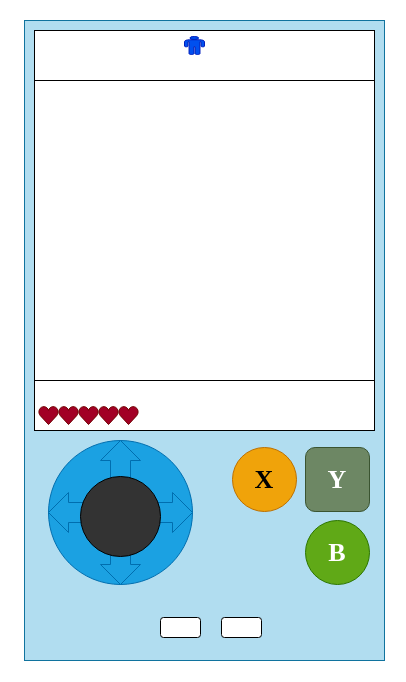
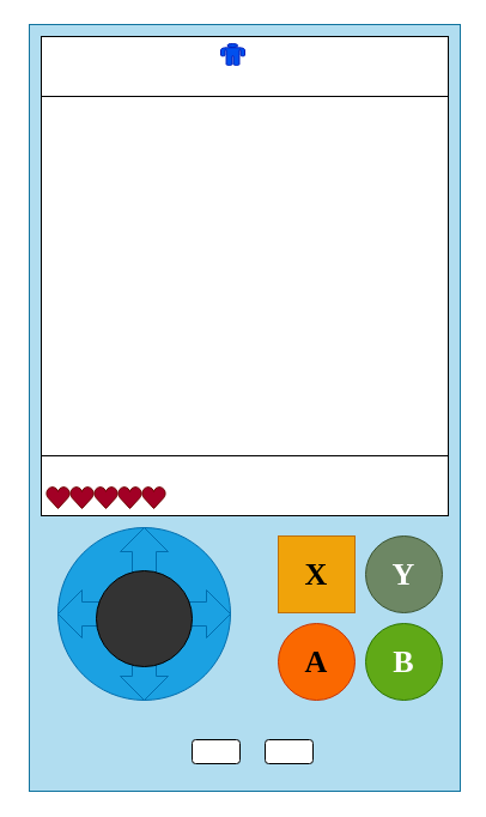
- <mxCell id="6" value="&lt;b&gt;&lt;font style=&quot;font-size: 26px&quot; face=&quot;Verdana&quot;&gt;X&lt;/font&gt;&lt;/b&gt;" style="ellipse;whiteSpace=wrap;html=1;aspect=fixed;fillColor=#f0a30a;strokeColor=#BD7000;fontColor=#000000;direction=south;" parent="1" vertex="1"><mxGeometry x="232" y="447" width="64" height="64" as="geometry" /></mxCell>
+ <mxCell id="6" value="&lt;b&gt;&lt;font style=&quot;font-size: 26px&quot; face=&quot;Verdana&quot;&gt;X&lt;/font&gt;&lt;/b&gt;" style="whiteSpace=wrap;html=1;aspect=fixed;fillColor=#f0a30a;strokeColor=#BD7000;fontColor=#000000;direction=south;rounded=0;" parent="1" vertex="1"><mxGeometry x="232" y="447" width="64" height="64" as="geometry" /></mxCell>
- <mxCell id="7" value="&lt;b&gt;&lt;font style=&quot;font-size: 26px&quot; face=&quot;Verdana&quot;&gt;Y&lt;/font&gt;&lt;/b&gt;" style="whiteSpace=wrap;html=1;aspect=fixed;fillColor=#6d8764;strokeColor=#3A5431;fontColor=#ffffff;direction=south;rounded=1;" parent="1" vertex="1"><mxGeometry x="305" y="447" width="64" height="64" as="geometry" /></mxCell>
+ <mxCell id="7" value="&lt;b&gt;&lt;font style=&quot;font-size: 26px&quot; face=&quot;Verdana&quot;&gt;Y&lt;/font&gt;&lt;/b&gt;" style="ellipse;whiteSpace=wrap;html=1;aspect=fixed;fillColor=#6d8764;strokeColor=#3A5431;fontColor=#ffffff;direction=south;" parent="1" vertex="1"><mxGeometry x="305" y="447" width="64" height="64" as="geometry" /></mxCell>
+ <mxCell id="8" value="&lt;b&gt;&lt;font style=&quot;font-size: 26px&quot; face=&quot;Verdana&quot;&gt;A&lt;/font&gt;&lt;/b&gt;" style="ellipse;whiteSpace=wrap;html=1;aspect=fixed;fillColor=#fa6800;strokeColor=#C73500;fontColor=#000000;direction=south;" parent="1" vertex="1"><mxGeometry x="232" y="520" width="64" height="64" as="geometry" /></mxCell>
